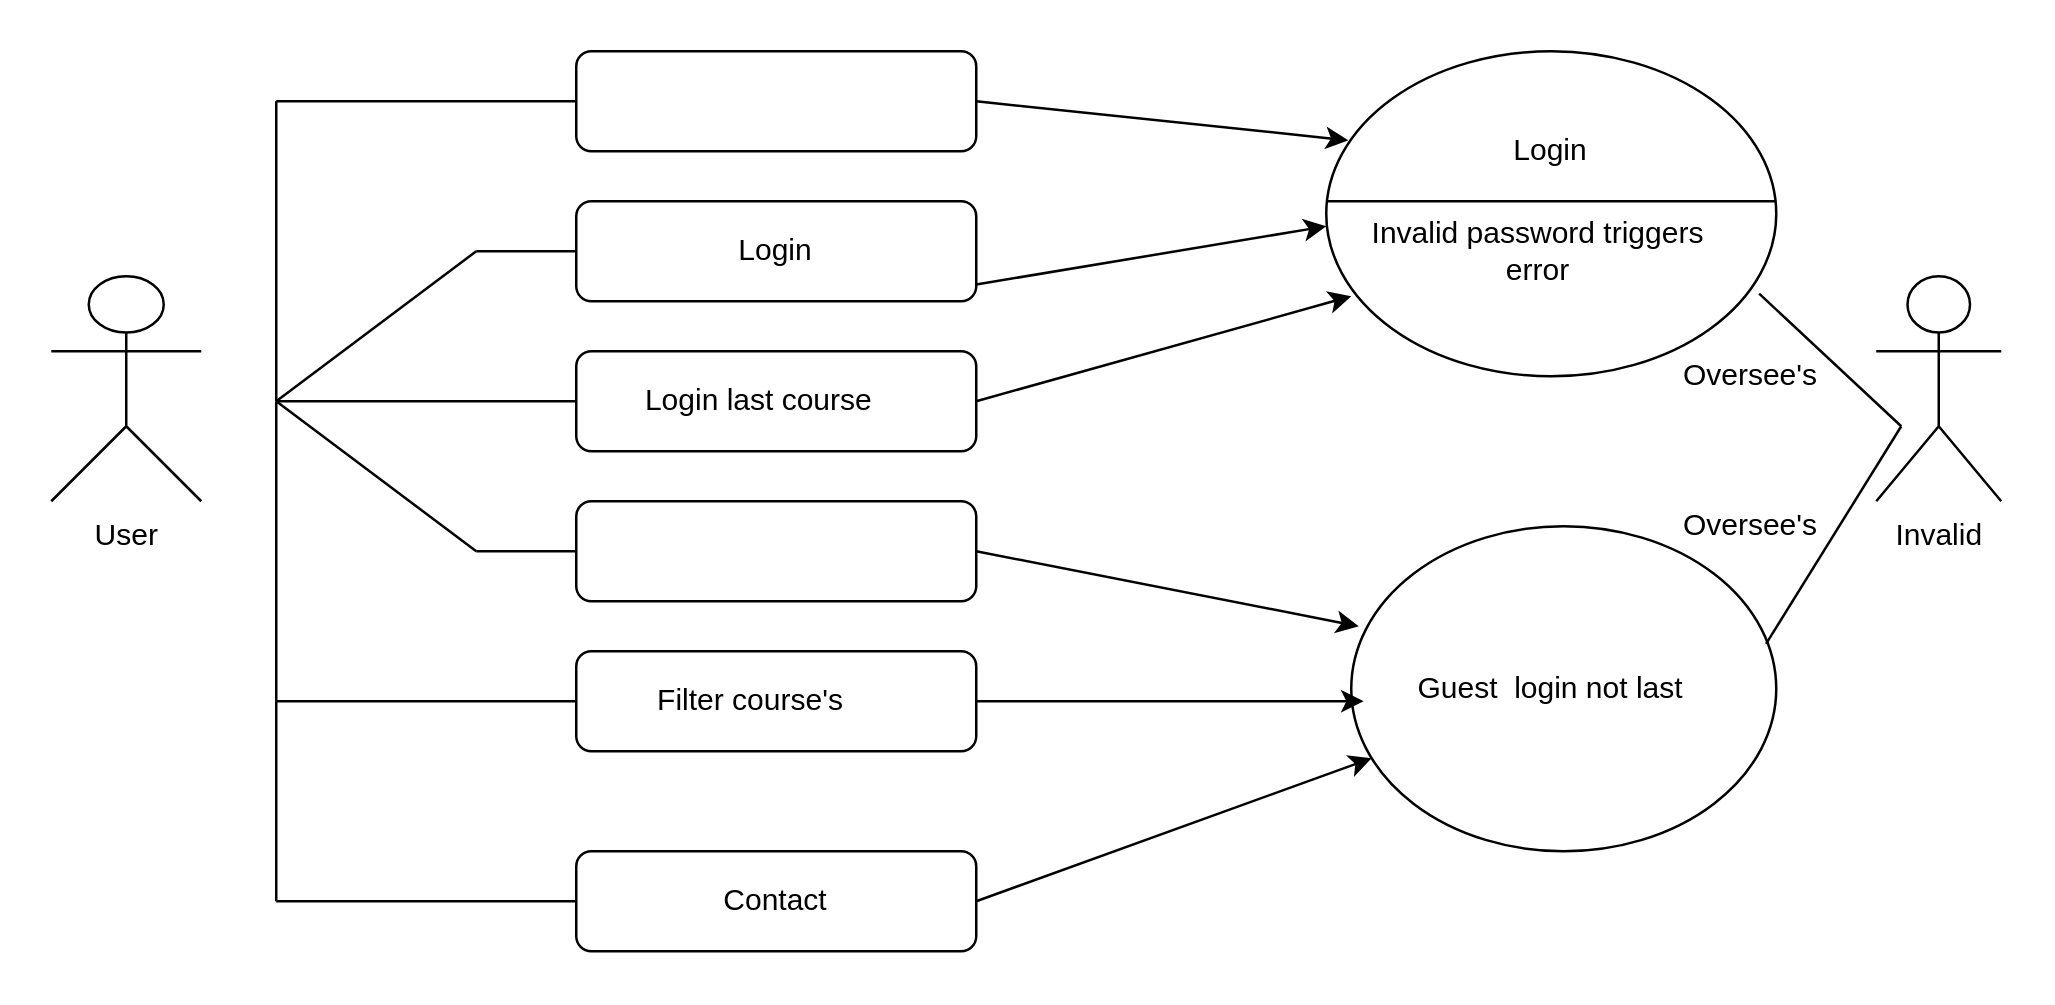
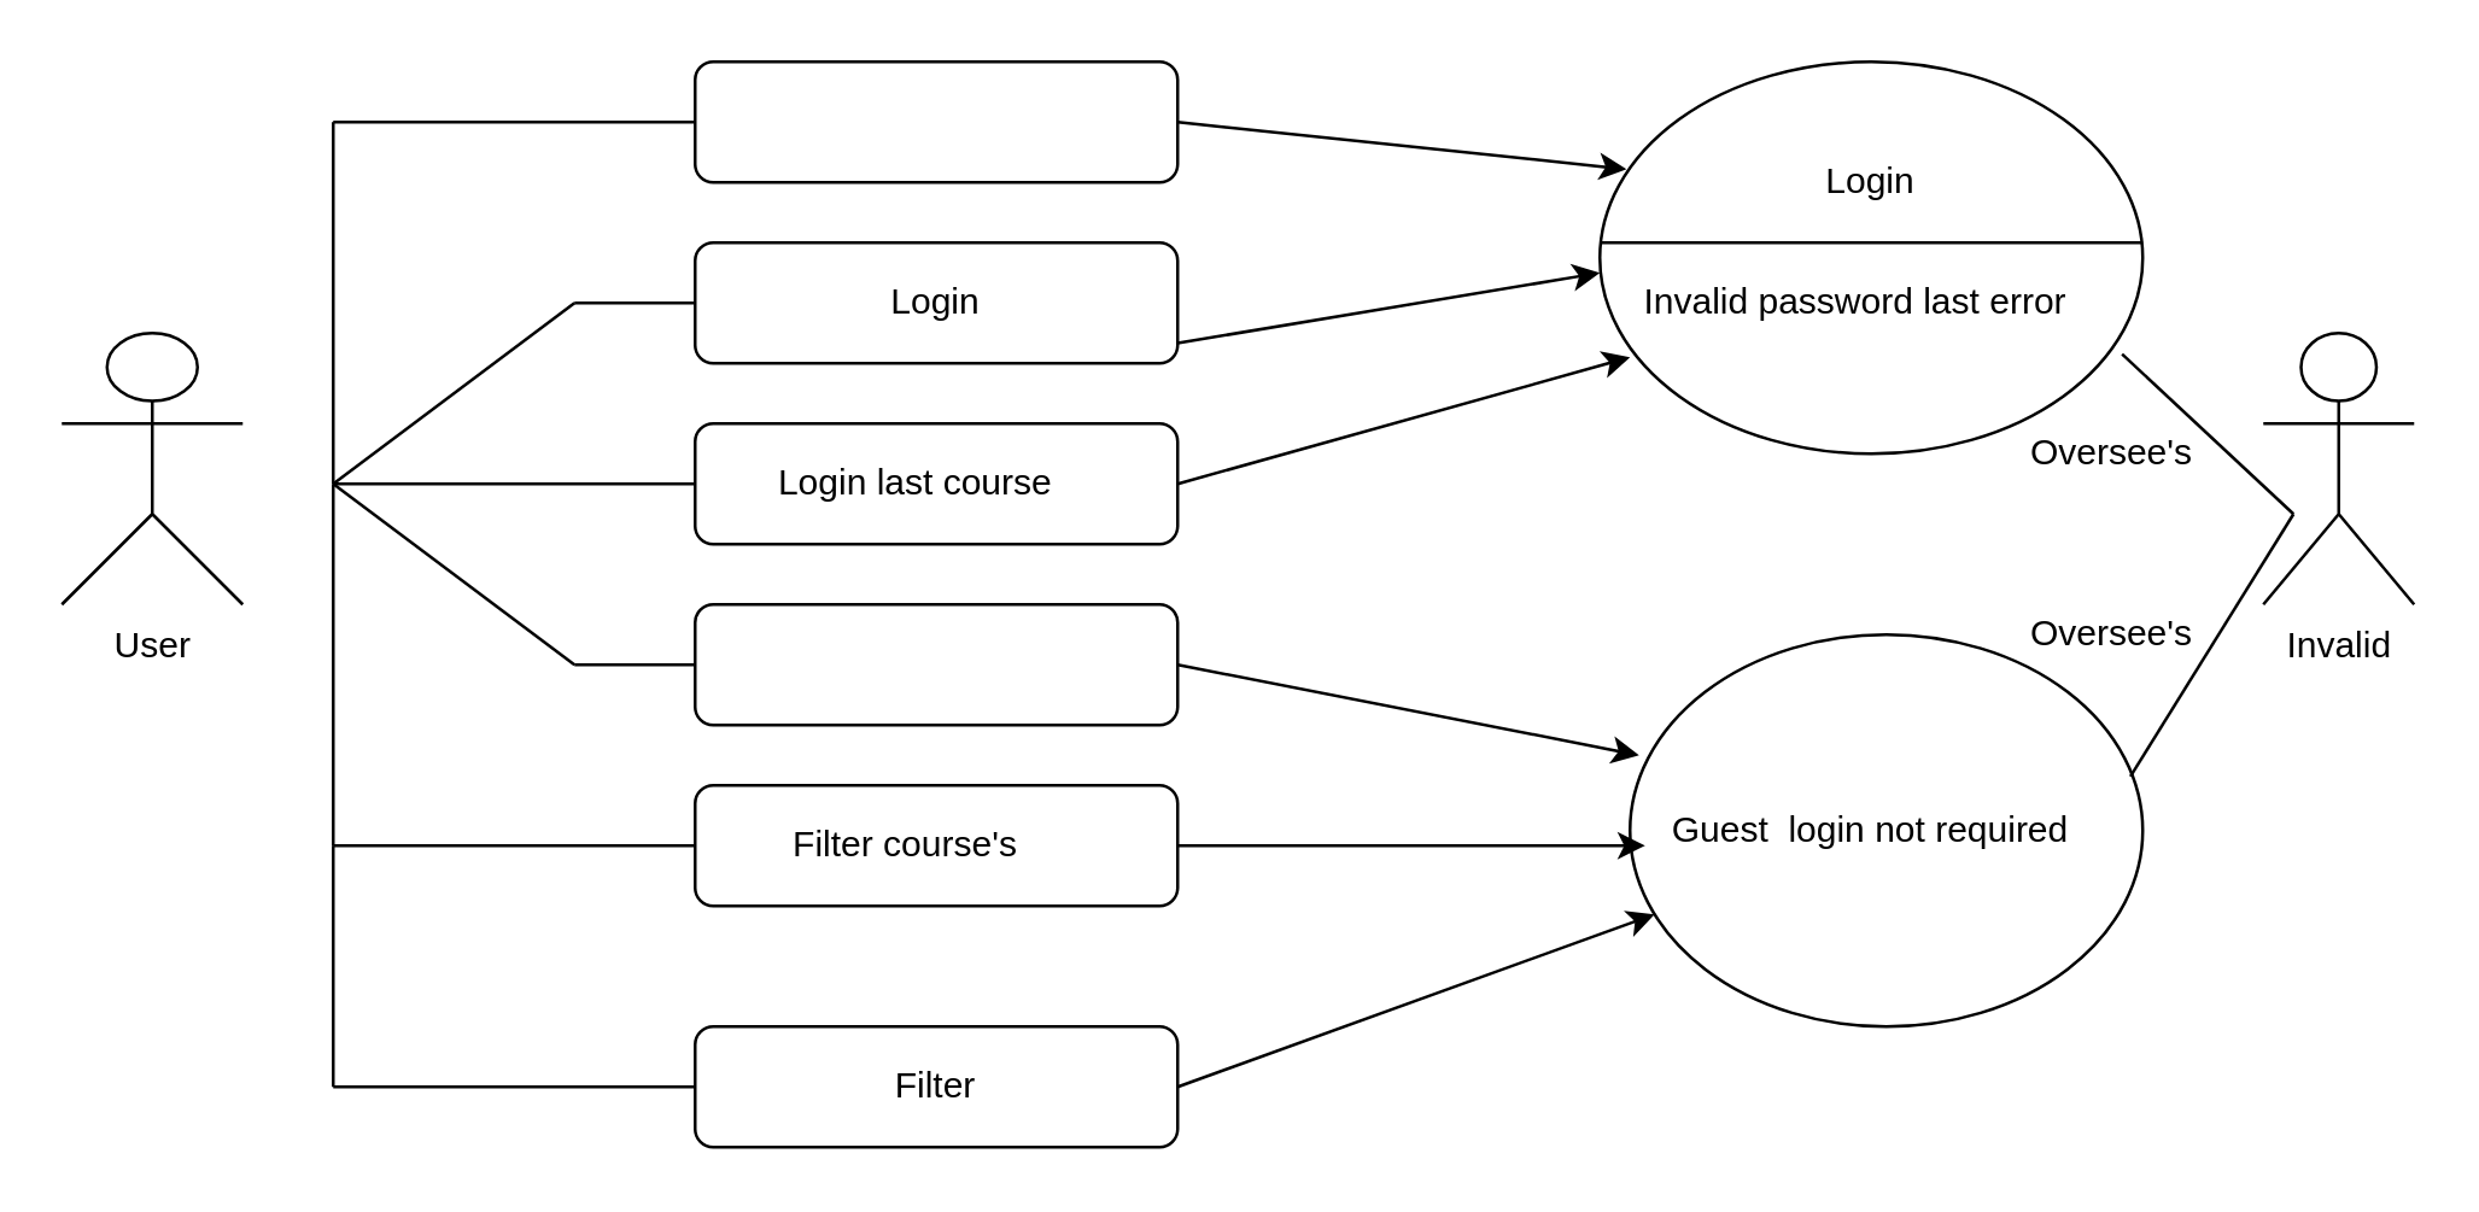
- <mxCell id="23" value="Invalid password triggers error" style="text;html=1;strokeColor=none;fillColor=none;align=center;verticalAlign=middle;whiteSpace=wrap;rounded=0;" parent="1" vertex="1"><mxGeometry x="540" y="80" width="150" height="40" as="geometry" /></mxCell>
+ <mxCell id="23" value="Invalid password last error" style="text;html=1;strokeColor=none;fillColor=none;align=center;verticalAlign=middle;whiteSpace=wrap;rounded=0;" parent="1" vertex="1"><mxGeometry x="540" y="80" width="150" height="40" as="geometry" /></mxCell>
- <mxCell id="30" value="Guest &amp;nbsp;login not last" style="text;html=1;strokeColor=none;fillColor=none;align=center;verticalAlign=middle;whiteSpace=wrap;rounded=0;" parent="1" vertex="1"><mxGeometry x="545" y="265" width="150" height="20" as="geometry" /></mxCell>
+ <mxCell id="30" value="Guest &amp;nbsp;login not required" style="text;html=1;strokeColor=none;fillColor=none;align=center;verticalAlign=middle;whiteSpace=wrap;rounded=0;" parent="1" vertex="1"><mxGeometry x="545" y="265" width="150" height="20" as="geometry" /></mxCell>
- <mxCell id="39" value="Contact" style="text;html=1;strokeColor=none;fillColor=none;align=center;verticalAlign=middle;whiteSpace=wrap;rounded=0;" parent="1" vertex="1"><mxGeometry x="230" y="350" width="160" height="20" as="geometry" /></mxCell>
+ <mxCell id="39" value="Filter" style="text;html=1;strokeColor=none;fillColor=none;align=center;verticalAlign=middle;whiteSpace=wrap;rounded=0;" parent="1" vertex="1"><mxGeometry x="230" y="350" width="160" height="20" as="geometry" /></mxCell>
